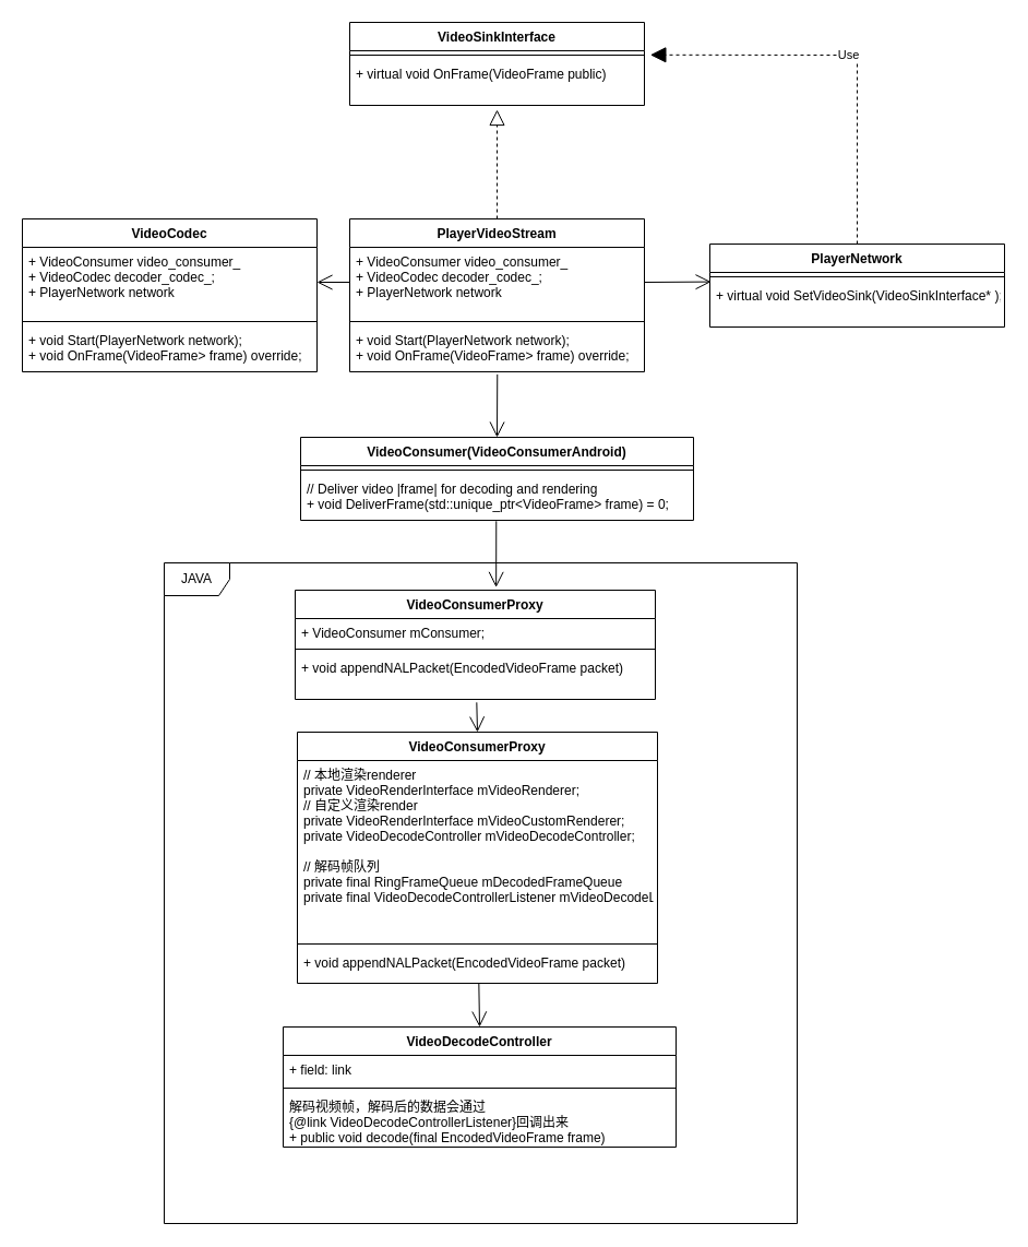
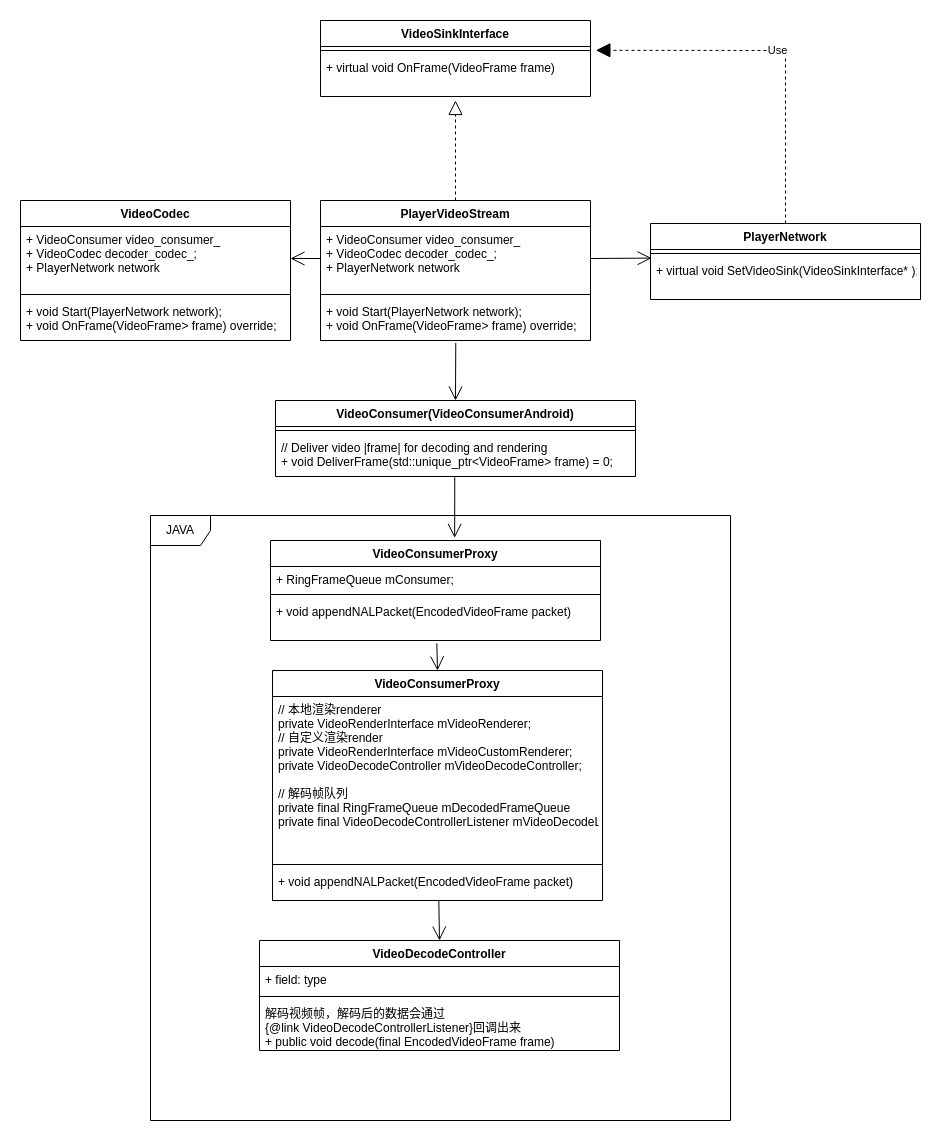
- <mxCell id="9" value="+ virtual void OnFrame(VideoFrame public)" style="text;strokeColor=none;fillColor=none;align=left;verticalAlign=top;spacingLeft=4;spacingRight=4;overflow=hidden;rotatable=0;points=[[0,0.5],[1,0.5]];portConstraint=eastwest;" vertex="1" parent="7"><mxGeometry y="34" width="270" height="42" as="geometry" /></mxCell>
+ <mxCell id="9" value="+ virtual void OnFrame(VideoFrame frame)" style="text;strokeColor=none;fillColor=none;align=left;verticalAlign=top;spacingLeft=4;spacingRight=4;overflow=hidden;rotatable=0;points=[[0,0.5],[1,0.5]];portConstraint=eastwest;" vertex="1" parent="7"><mxGeometry y="34" width="270" height="42" as="geometry" /></mxCell>
- <mxCell id="26" value="+ VideoConsumer mConsumer;" style="text;strokeColor=none;fillColor=none;align=left;verticalAlign=top;spacingLeft=4;spacingRight=4;overflow=hidden;rotatable=0;points=[[0,0.5],[1,0.5]];portConstraint=eastwest;" vertex="1" parent="25"><mxGeometry y="26" width="330" height="24" as="geometry" /></mxCell>
+ <mxCell id="26" value="+ RingFrameQueue mConsumer;" style="text;strokeColor=none;fillColor=none;align=left;verticalAlign=top;spacingLeft=4;spacingRight=4;overflow=hidden;rotatable=0;points=[[0,0.5],[1,0.5]];portConstraint=eastwest;" vertex="1" parent="25"><mxGeometry y="26" width="330" height="24" as="geometry" /></mxCell>
- <mxCell id="36" value="+ field: link" style="text;strokeColor=none;fillColor=none;align=left;verticalAlign=top;spacingLeft=4;spacingRight=4;overflow=hidden;rotatable=0;points=[[0,0.5],[1,0.5]];portConstraint=eastwest;" vertex="1" parent="35"><mxGeometry y="26" width="360" height="26" as="geometry" /></mxCell>
+ <mxCell id="36" value="+ field: type" style="text;strokeColor=none;fillColor=none;align=left;verticalAlign=top;spacingLeft=4;spacingRight=4;overflow=hidden;rotatable=0;points=[[0,0.5],[1,0.5]];portConstraint=eastwest;" vertex="1" parent="35"><mxGeometry y="26" width="360" height="26" as="geometry" /></mxCell>
